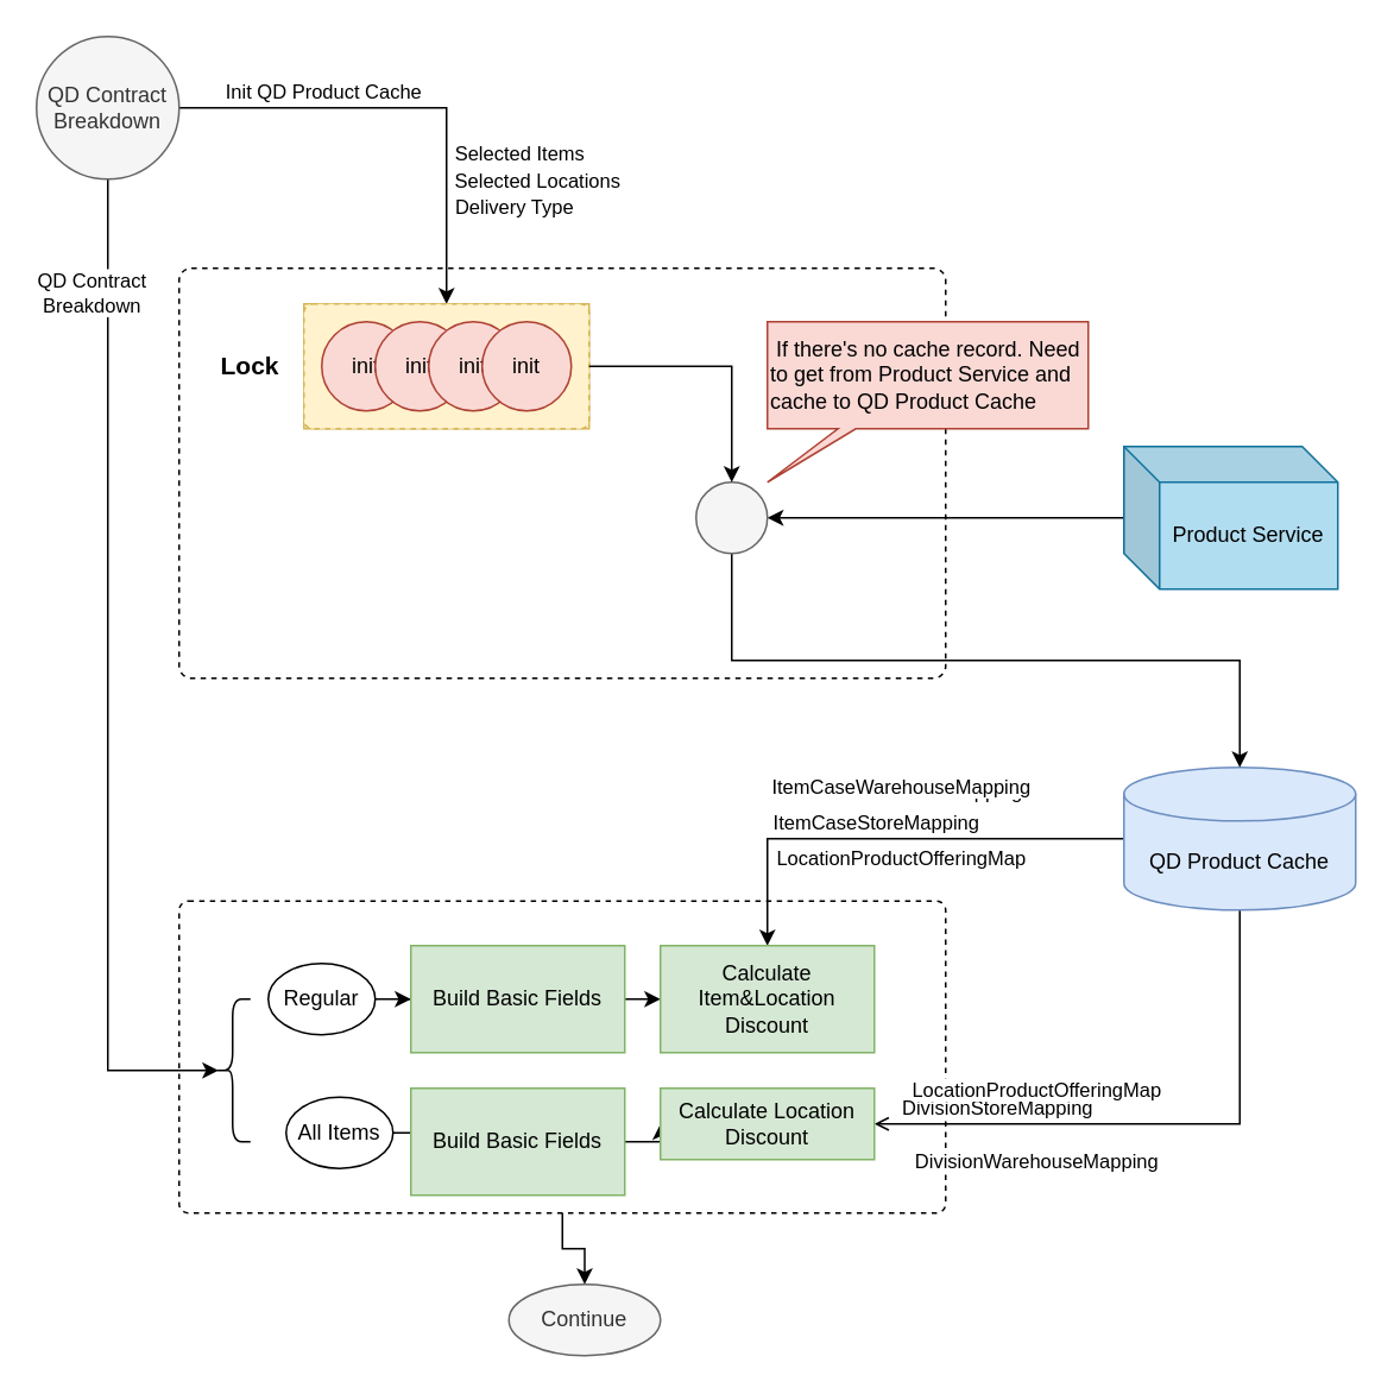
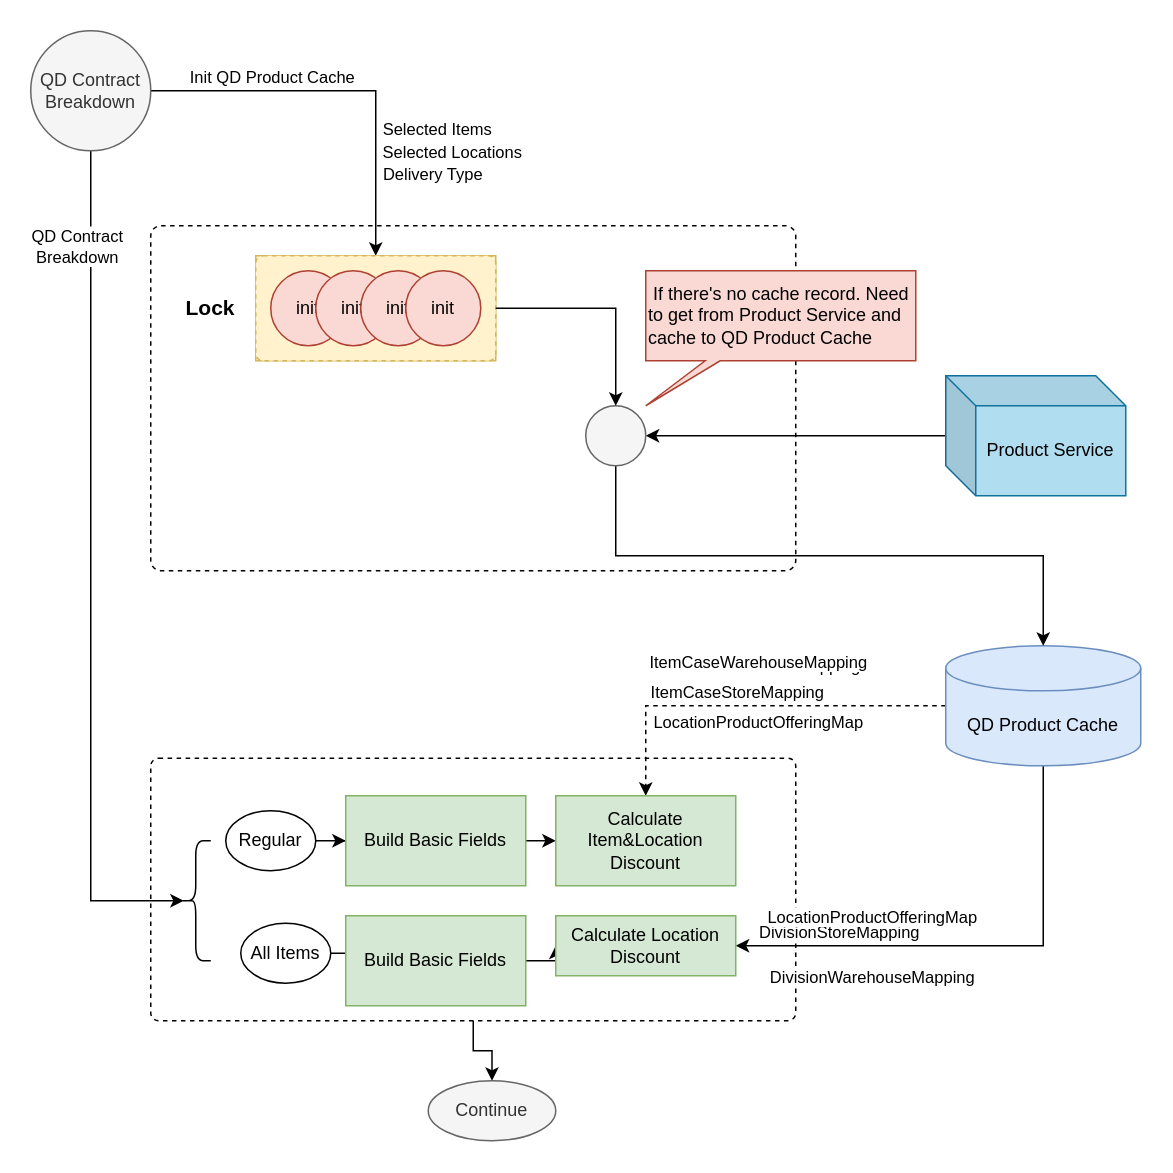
- <mxCell id="16" style="edgeStyle=orthogonalEdgeStyle;rounded=0;orthogonalLoop=1;jettySize=auto;html=1;entryX=0.5;entryY=0;entryDx=0;entryDy=0;" edge="1" parent="1" source="18" target="41"><mxGeometry relative="1" as="geometry" /></mxCell>
+ <mxCell id="16" style="edgeStyle=orthogonalEdgeStyle;rounded=0;orthogonalLoop=1;jettySize=auto;html=1;entryX=0.5;entryY=0;entryDx=0;entryDy=0;dashed=1;" edge="1" parent="1" source="18" target="41"><mxGeometry relative="1" as="geometry" /></mxCell>
- <mxCell id="14" style="edgeStyle=orthogonalEdgeStyle;rounded=0;orthogonalLoop=1;jettySize=auto;html=1;entryX=1;entryY=0.5;entryDx=0;entryDy=0;exitX=0.5;exitY=1;exitDx=0;exitDy=0;exitPerimeter=0;endArrow=open;" edge="1" parent="1" source="18" target="42"><mxGeometry relative="1" as="geometry" /></mxCell>
+ <mxCell id="14" style="edgeStyle=orthogonalEdgeStyle;rounded=0;orthogonalLoop=1;jettySize=auto;html=1;entryX=1;entryY=0.5;entryDx=0;entryDy=0;exitX=0.5;exitY=1;exitDx=0;exitDy=0;exitPerimeter=0;" edge="1" parent="1" source="18" target="42"><mxGeometry relative="1" as="geometry" /></mxCell>
